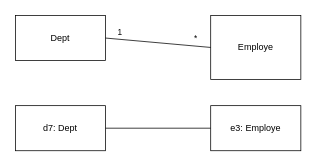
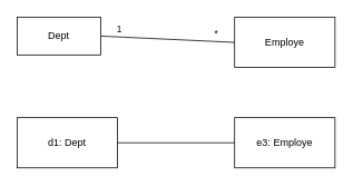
- <mxCell id="2" value="Dept" style="rounded=0;whiteSpace=wrap;html=1;" vertex="1" parent="1"><mxGeometry x="20" y="20" width="120" height="60" as="geometry" /></mxCell>
+ <mxCell id="2" value="Dept" style="rounded=0;whiteSpace=wrap;html=1;" vertex="1" parent="1"><mxGeometry x="20" y="20" width="100" height="45" as="geometry" /></mxCell>
- <mxCell id="3" value="Employe" style="rounded=0;whiteSpace=wrap;html=1;" vertex="1" parent="1"><mxGeometry x="280" y="20" width="120" height="85" as="geometry" /></mxCell>
+ <mxCell id="3" value="Employe" style="rounded=0;whiteSpace=wrap;html=1;" vertex="1" parent="1"><mxGeometry x="280" y="20" width="120" height="60" as="geometry" /></mxCell>
- <mxCell id="4" value="d7: Dept" style="rounded=0;whiteSpace=wrap;html=1;" vertex="1" parent="1"><mxGeometry x="20" y="140" width="120" height="60" as="geometry" /></mxCell>
+ <mxCell id="4" value="d1: Dept" style="rounded=0;whiteSpace=wrap;html=1;" vertex="1" parent="1"><mxGeometry x="20" y="140" width="120" height="60" as="geometry" /></mxCell>
